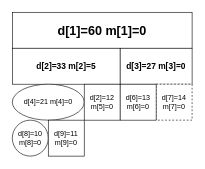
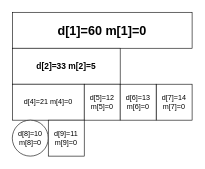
- <mxCell id="4" value="d[3]=27 m[3]=0" style="whiteSpace=wrap;html=1;rounded=0;fontStyle=1;fontSize=14;" vertex="1" parent="1"><mxGeometry x="200" y="80" width="120" height="60" as="geometry" /></mxCell>
- <mxCell id="5" value="d[4]=21 m[4]=0" style="ellipse;whiteSpace=wrap;html=1;" vertex="1" parent="1"><mxGeometry x="20" y="140" width="120" height="60" as="geometry" /></mxCell>
+ <mxCell id="5" value="d[4]=21 m[4]=0" style="whiteSpace=wrap;html=1;rounded=0;" vertex="1" parent="1"><mxGeometry x="20" y="140" width="120" height="60" as="geometry" /></mxCell>
- <mxCell id="6" value="d[2]=12 m[5]=0" style="whiteSpace=wrap;html=1;rounded=0;" vertex="1" parent="1"><mxGeometry x="140" y="140" width="60" height="60" as="geometry" /></mxCell>
+ <mxCell id="6" value="d[5]=12 m[5]=0" style="whiteSpace=wrap;html=1;rounded=0;" vertex="1" parent="1"><mxGeometry x="140" y="140" width="60" height="60" as="geometry" /></mxCell>
- <mxCell id="7" value="d[7]=14 m[7]=0" style="whiteSpace=wrap;html=1;rounded=0;dashed=1;" vertex="1" parent="1"><mxGeometry x="260" y="140" width="60" height="60" as="geometry" /></mxCell>
+ <mxCell id="7" value="d[7]=14 m[7]=0" style="whiteSpace=wrap;html=1;rounded=0;" vertex="1" parent="1"><mxGeometry x="260" y="140" width="60" height="60" as="geometry" /></mxCell>
